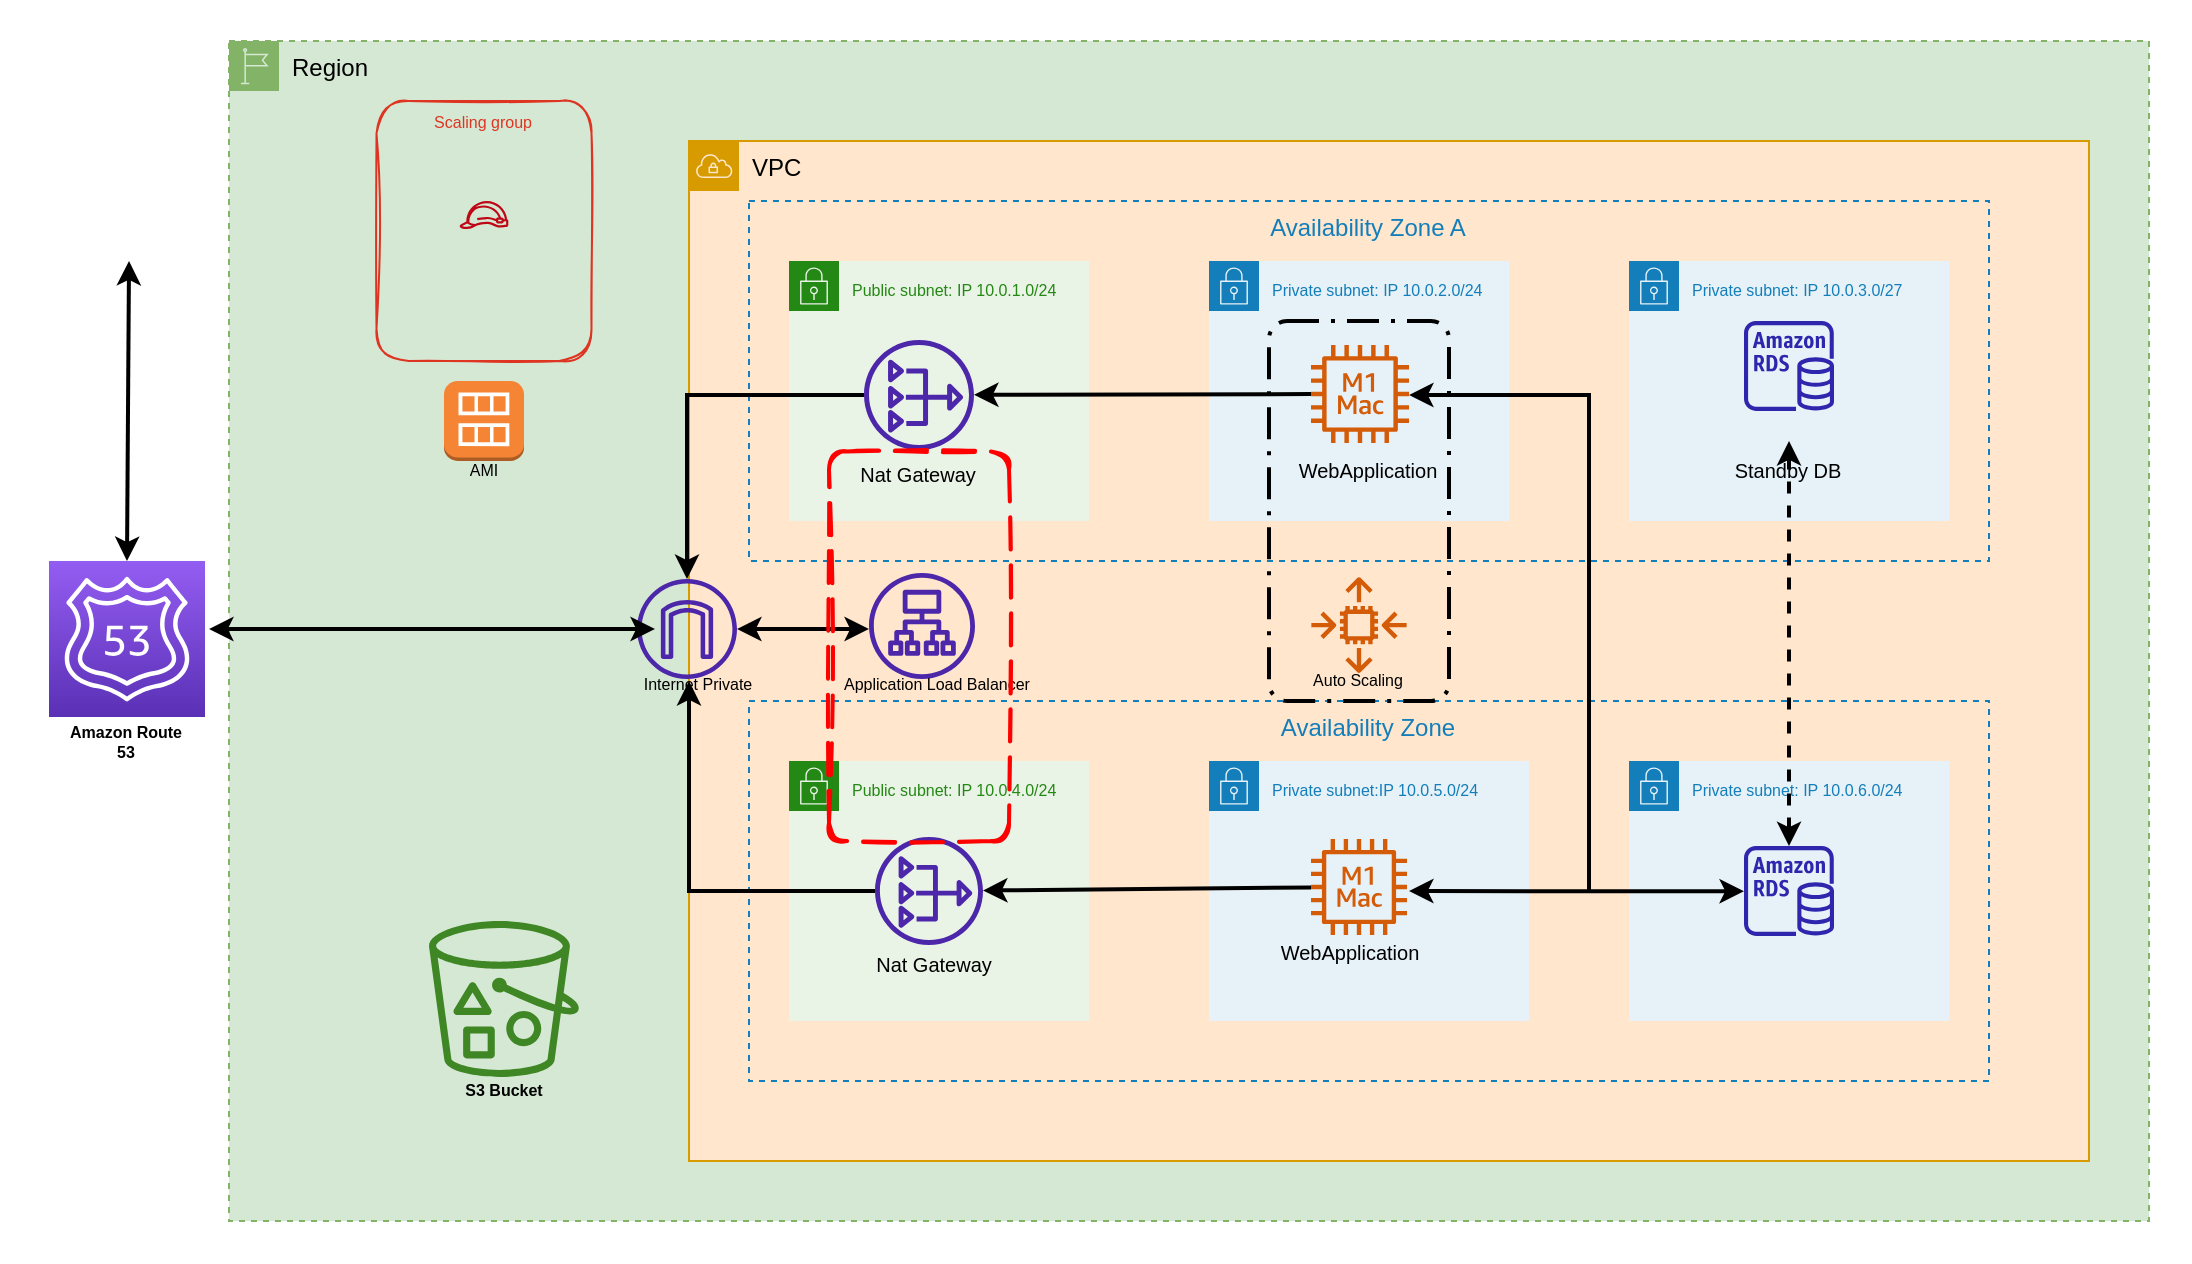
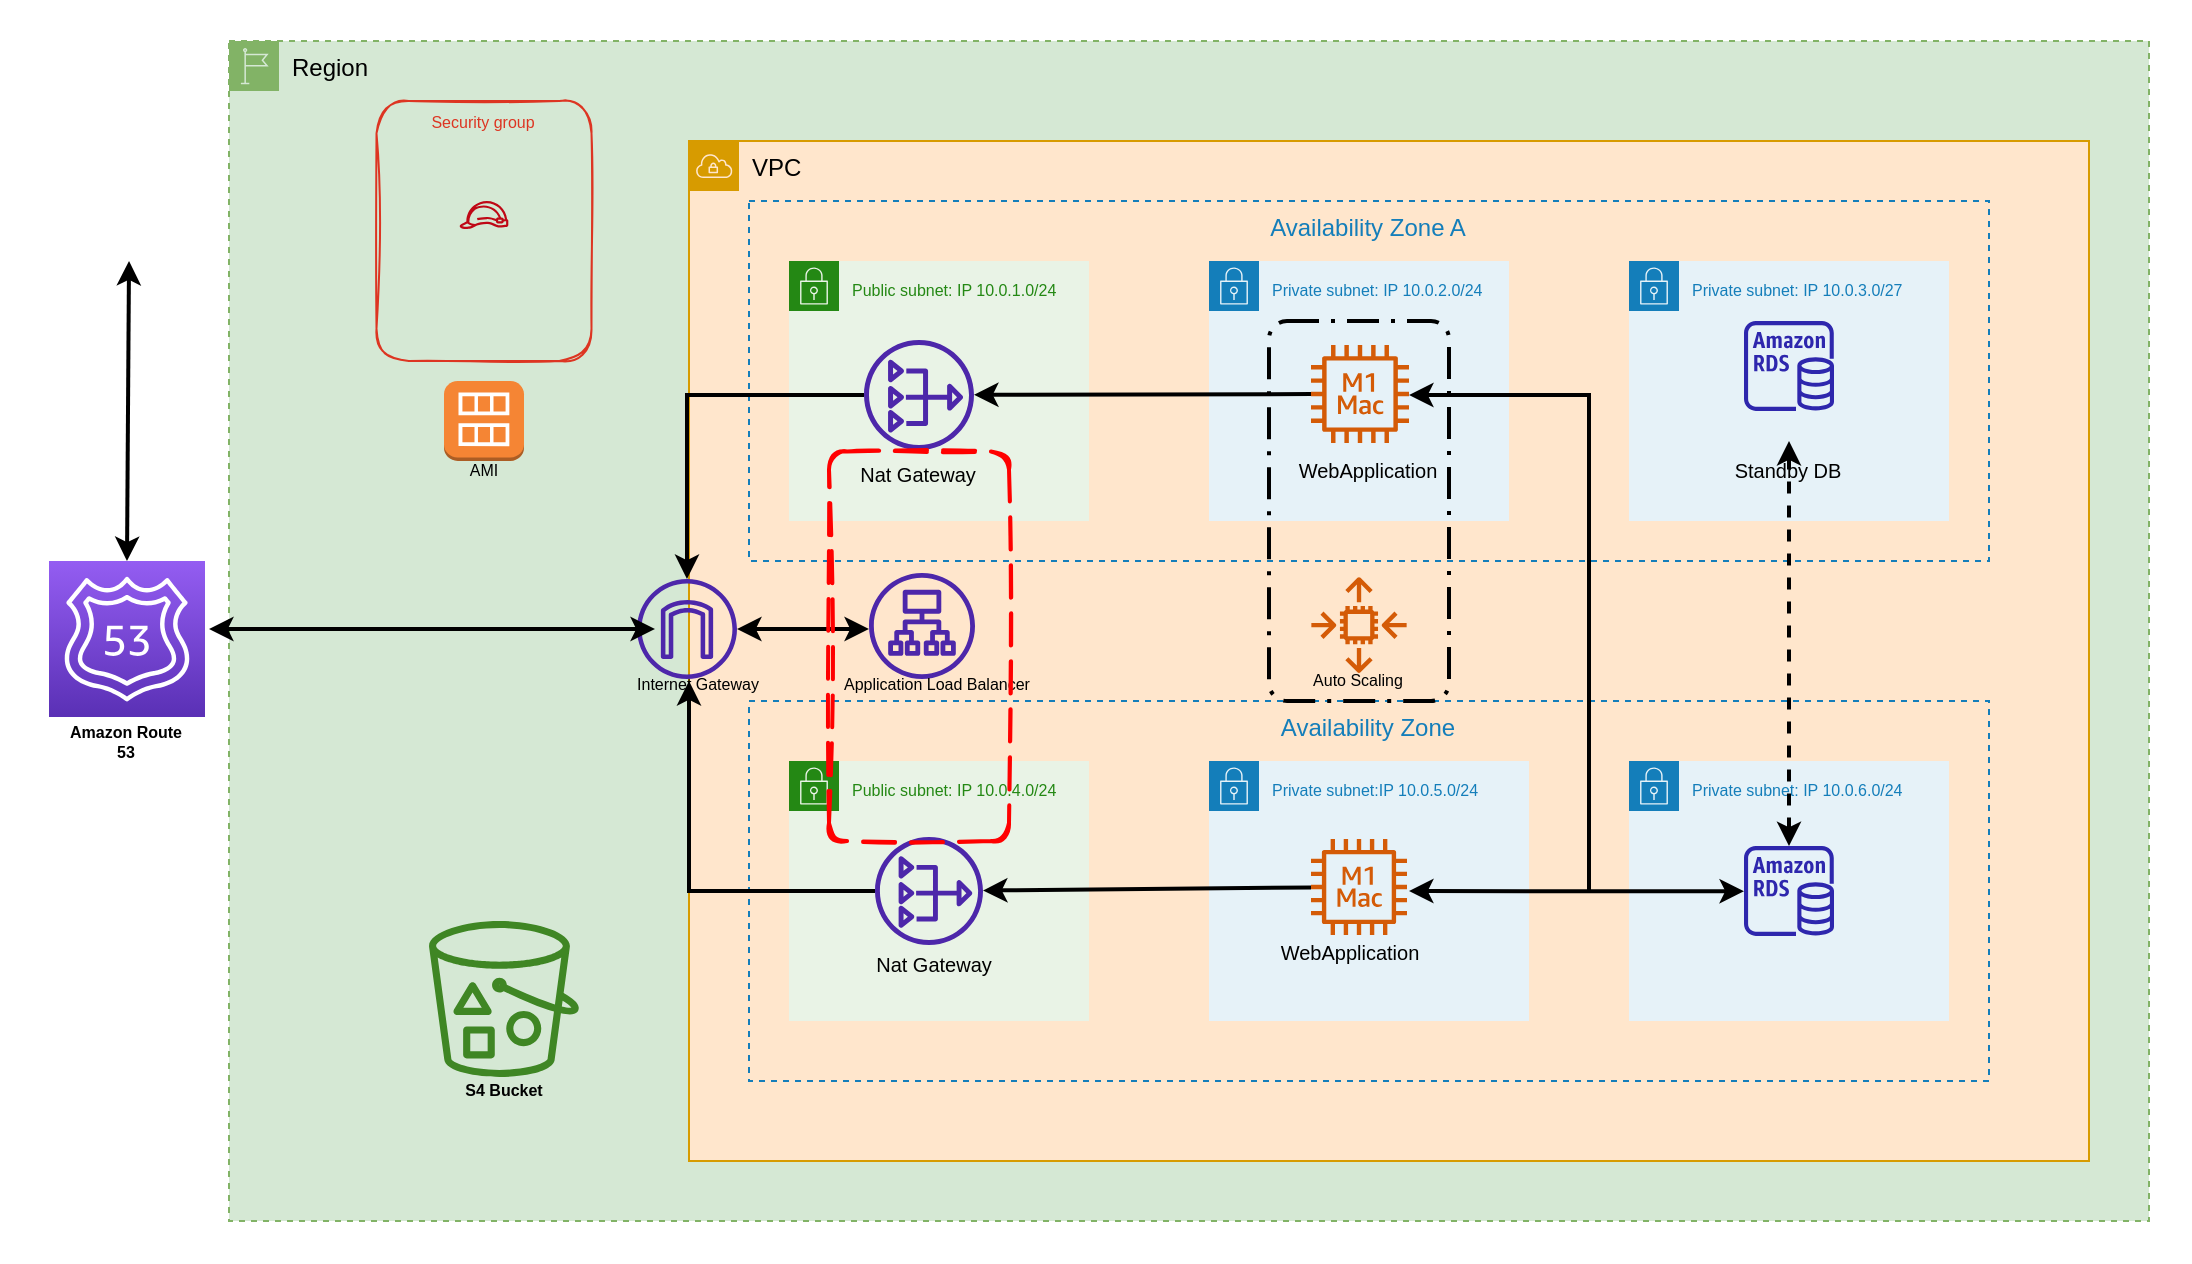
- <mxCell id="8" value="Scaling group" style="fillColor=none;strokeColor=#DD3522;verticalAlign=top;fontStyle=0;fontColor=#DD3522;rounded=1;sketch=1;fontSize=8;" vertex="1" parent="2"><mxGeometry x="73.75" y="30" width="107.5" height="130" as="geometry" /></mxCell>
+ <mxCell id="8" value="Security group" style="fillColor=none;strokeColor=#DD3522;verticalAlign=top;fontStyle=0;fontColor=#DD3522;rounded=1;sketch=1;fontSize=8;" vertex="1" parent="2"><mxGeometry x="73.75" y="30" width="107.5" height="130" as="geometry" /></mxCell>
- <mxCell id="35" value="Internet Private" style="text;html=1;strokeColor=none;fillColor=none;align=center;verticalAlign=middle;whiteSpace=wrap;rounded=0;fontSize=8;" vertex="1" parent="9"><mxGeometry x="-30" y="257" width="70" height="30" as="geometry" /></mxCell>
+ <mxCell id="35" value="Internet Gateway" style="text;html=1;strokeColor=none;fillColor=none;align=center;verticalAlign=middle;whiteSpace=wrap;rounded=0;fontSize=8;" vertex="1" parent="9"><mxGeometry x="-30" y="257" width="70" height="30" as="geometry" /></mxCell>
- <mxCell id="4" value="&lt;b&gt;S3 Bucket&lt;/b&gt;" style="text;html=1;strokeColor=none;fillColor=none;align=center;verticalAlign=middle;whiteSpace=wrap;rounded=0;fontSize=8;" vertex="1" parent="2"><mxGeometry x="107.5" y="510" width="60" height="30" as="geometry" /></mxCell>
+ <mxCell id="4" value="&lt;b&gt;S4 Bucket&lt;/b&gt;" style="text;html=1;strokeColor=none;fillColor=none;align=center;verticalAlign=middle;whiteSpace=wrap;rounded=0;fontSize=8;" vertex="1" parent="2"><mxGeometry x="107.5" y="510" width="60" height="30" as="geometry" /></mxCell>
